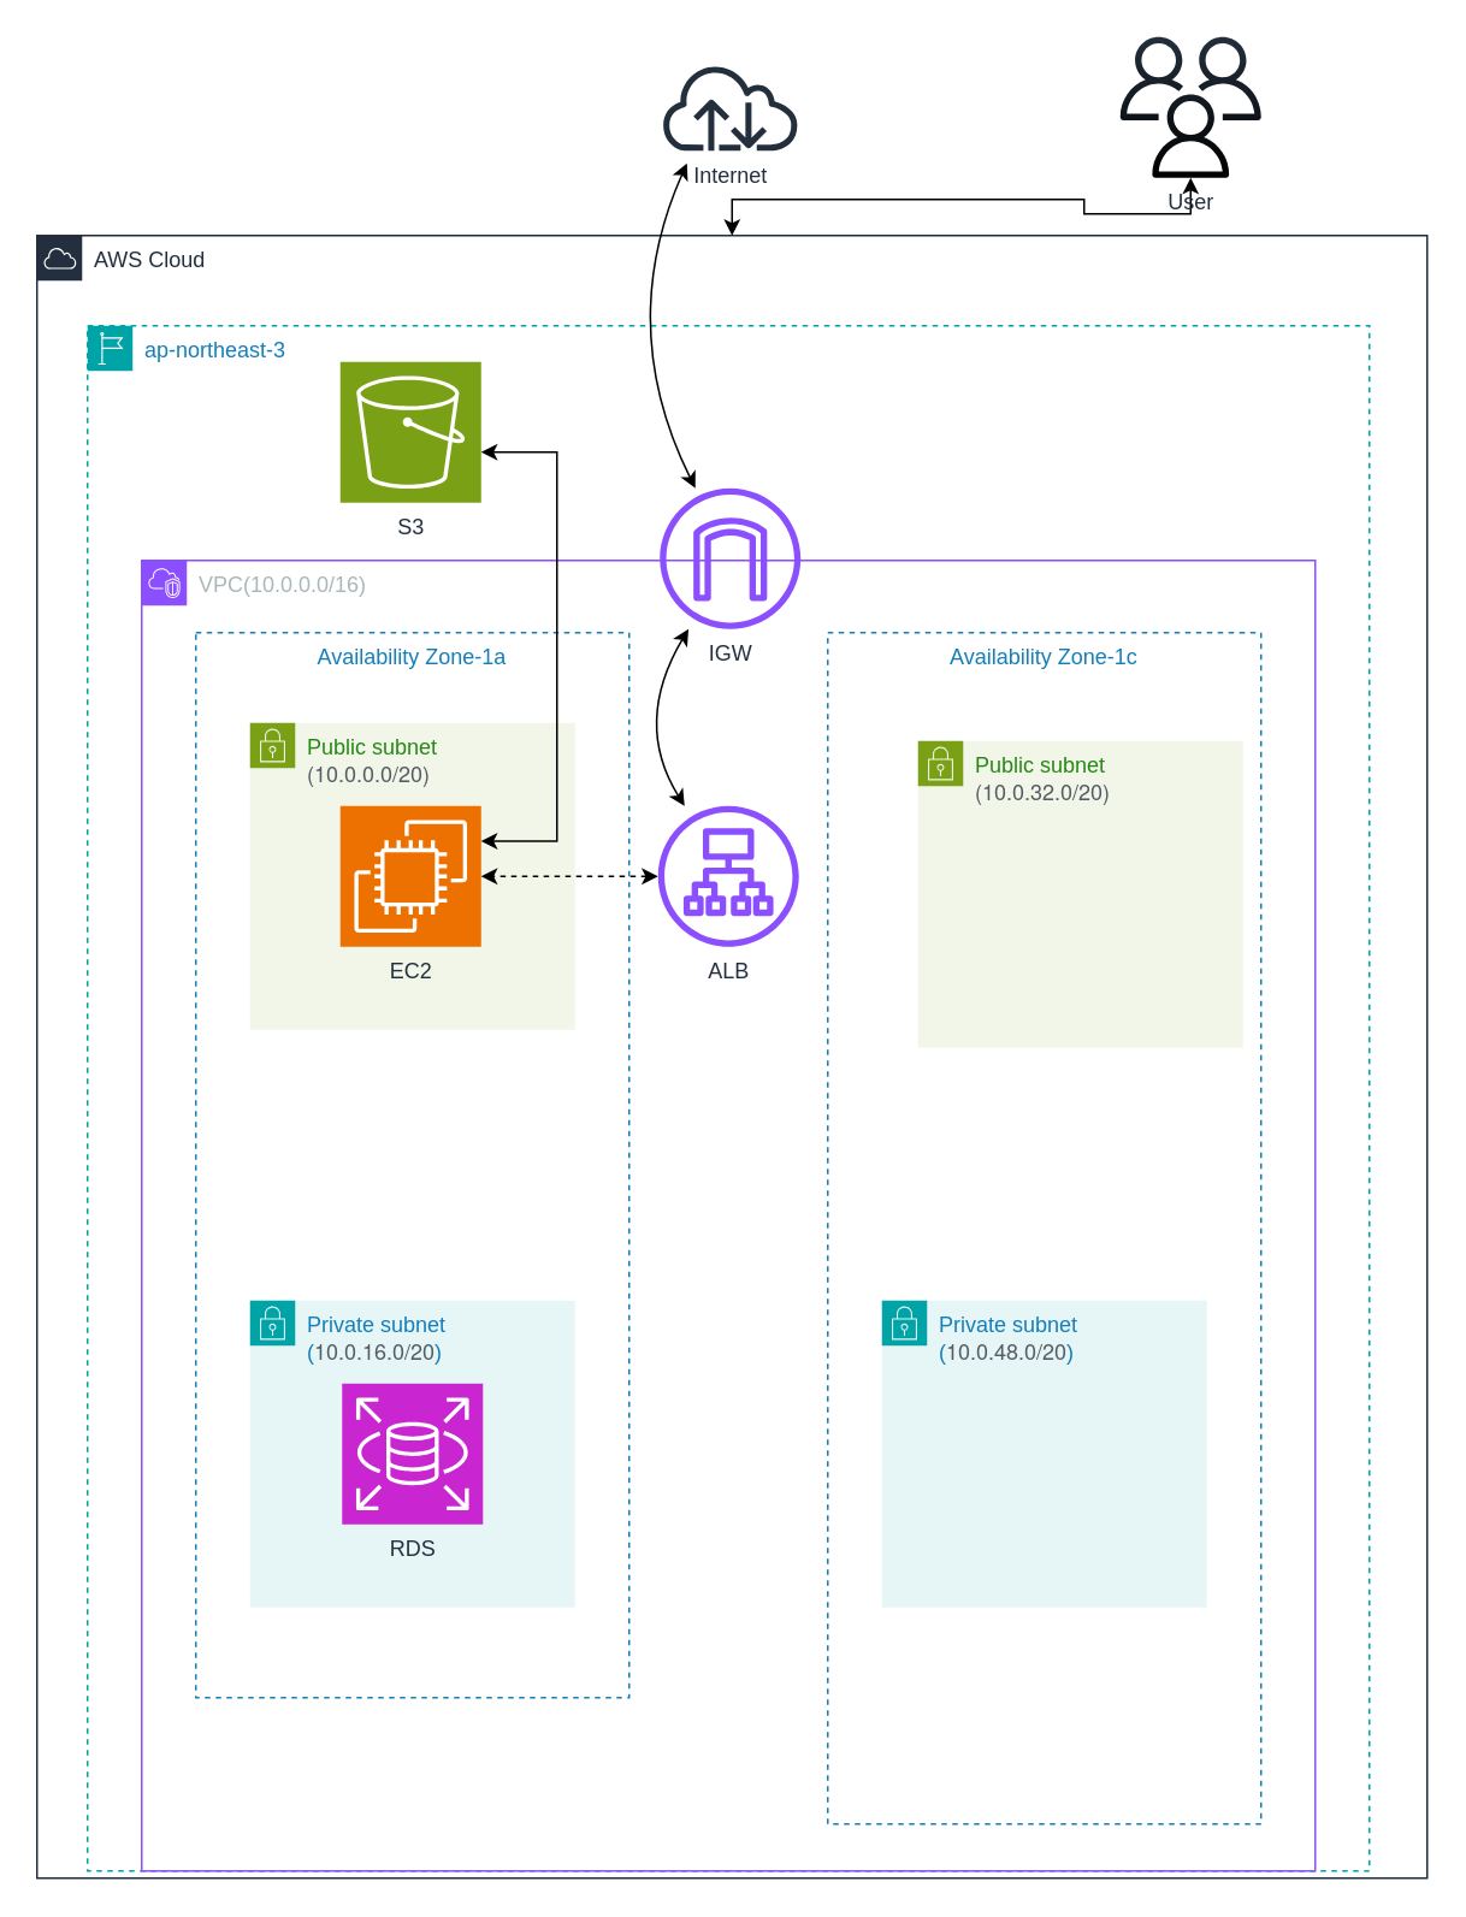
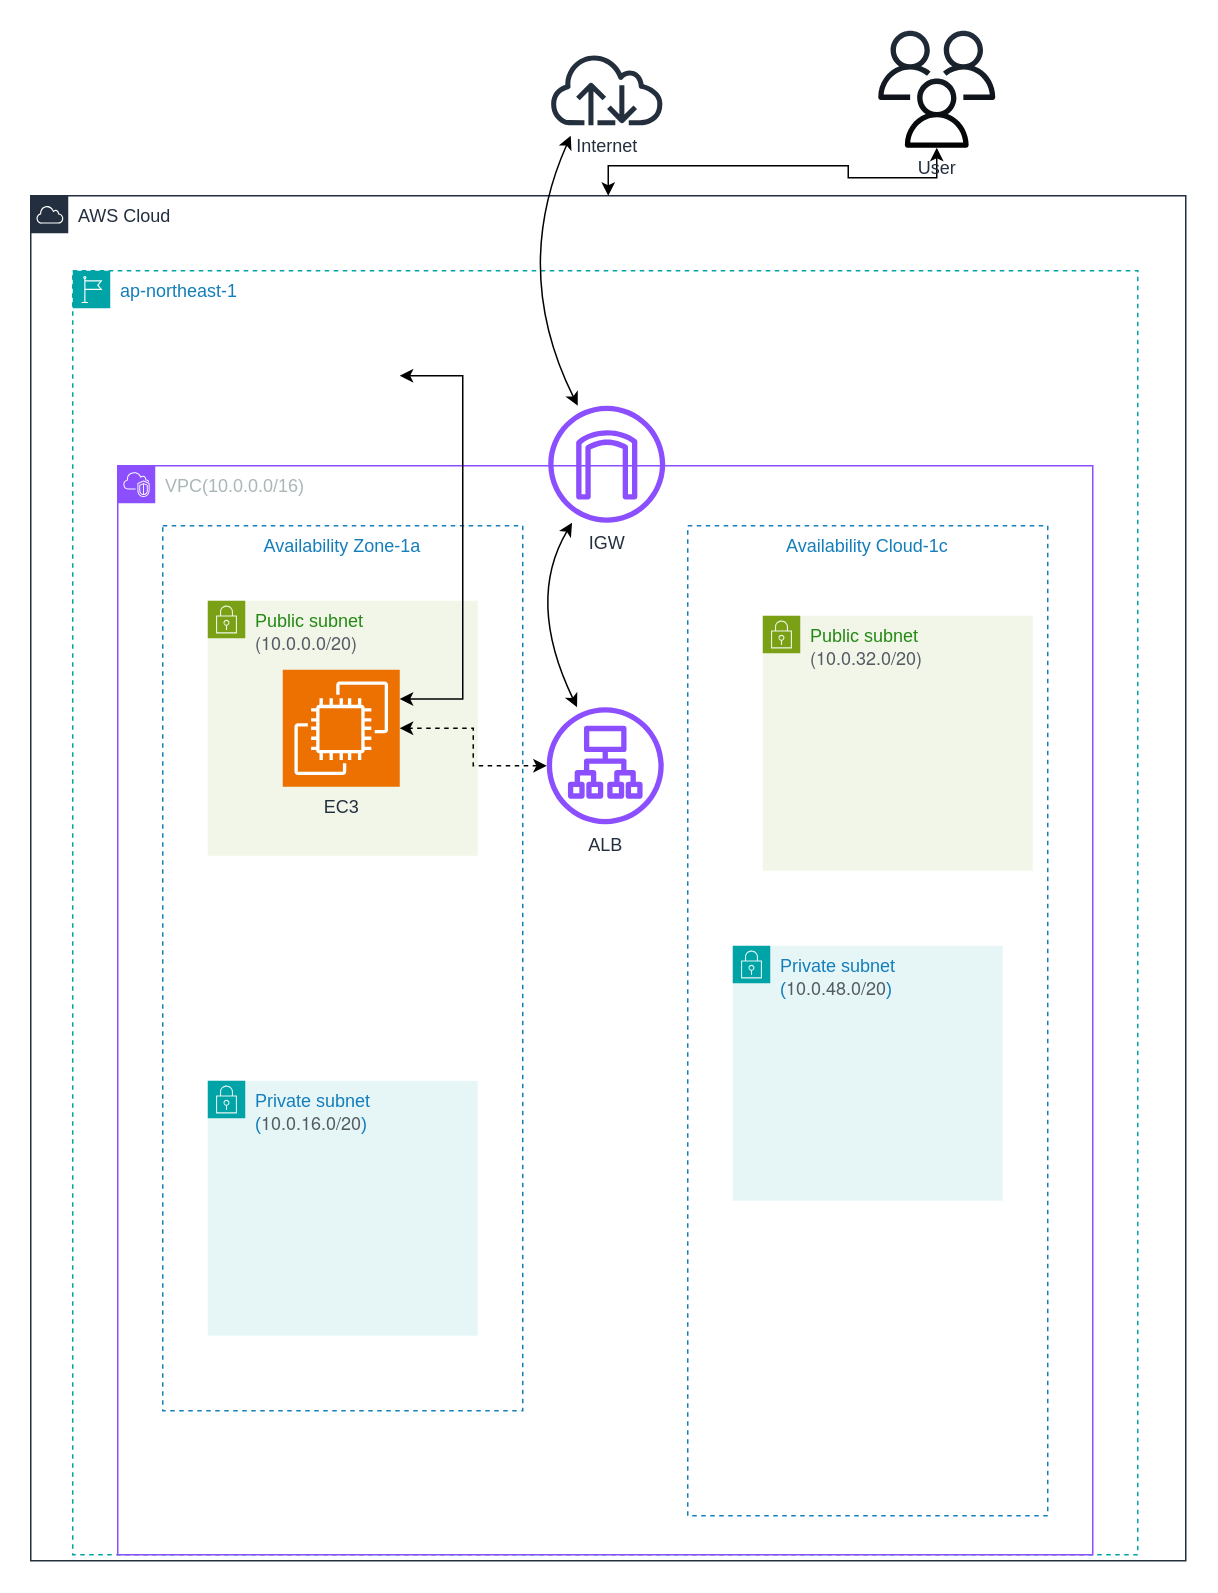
- <mxCell id="20" value="User" style="sketch=0;outlineConnect=0;fontColor=#232F3E;gradientColor=default;fillColor=#232F3D;strokeColor=#000000;dashed=0;verticalLabelPosition=bottom;verticalAlign=top;align=center;html=1;fontSize=12;fontStyle=0;aspect=fixed;pointerEvents=1;shape=mxgraph.aws4.users;comic=0;" vertex="1" parent="1"><mxGeometry x="620" y="20" width="78" height="78" as="geometry" /></mxCell>
+ <mxCell id="20" value="User" style="sketch=0;outlineConnect=0;fontColor=#232F3E;gradientColor=default;fillColor=#232F3D;strokeColor=#000000;dashed=0;verticalLabelPosition=bottom;verticalAlign=top;align=center;html=1;fontSize=12;fontStyle=0;aspect=fixed;pointerEvents=1;shape=mxgraph.aws4.users;comic=0;" vertex="1" parent="1"><mxGeometry x="585" y="20" width="78" height="78" as="geometry" /></mxCell>
- <mxCell id="3" value="ap-northeast-3" style="points=[[0,0],[0.25,0],[0.5,0],[0.75,0],[1,0],[1,0.25],[1,0.5],[1,0.75],[1,1],[0.75,1],[0.5,1],[0.25,1],[0,1],[0,0.75],[0,0.5],[0,0.25]];outlineConnect=0;gradientColor=none;html=1;whiteSpace=wrap;fontSize=12;fontStyle=0;container=1;pointerEvents=0;collapsible=0;recursiveResize=0;shape=mxgraph.aws4.group;grIcon=mxgraph.aws4.group_region;strokeColor=#00A4A6;fillColor=none;verticalAlign=top;align=left;spacingLeft=30;fontColor=#147EBA;dashed=1;" vertex="1" parent="1"><mxGeometry x="48" y="180" width="710" height="856" as="geometry" /></mxCell>
+ <mxCell id="3" value="ap-northeast-1" style="points=[[0,0],[0.25,0],[0.5,0],[0.75,0],[1,0],[1,0.25],[1,0.5],[1,0.75],[1,1],[0.75,1],[0.5,1],[0.25,1],[0,1],[0,0.75],[0,0.5],[0,0.25]];outlineConnect=0;gradientColor=none;html=1;whiteSpace=wrap;fontSize=12;fontStyle=0;container=1;pointerEvents=0;collapsible=0;recursiveResize=0;shape=mxgraph.aws4.group;grIcon=mxgraph.aws4.group_region;strokeColor=#00A4A6;fillColor=none;verticalAlign=top;align=left;spacingLeft=30;fontColor=#147EBA;dashed=1;" vertex="1" parent="1"><mxGeometry x="48" y="180" width="710" height="856" as="geometry" /></mxCell>
- <mxCell id="18" value="S3" style="sketch=0;points=[[0,0,0],[0.25,0,0],[0.5,0,0],[0.75,0,0],[1,0,0],[0,1,0],[0.25,1,0],[0.5,1,0],[0.75,1,0],[1,1,0],[0,0.25,0],[0,0.5,0],[0,0.75,0],[1,0.25,0],[1,0.5,0],[1,0.75,0]];outlineConnect=0;fontColor=#232F3E;fillColor=#7AA116;strokeColor=#ffffff;dashed=0;verticalLabelPosition=bottom;verticalAlign=top;align=center;html=1;fontSize=12;fontStyle=0;aspect=fixed;shape=mxgraph.aws4.resourceIcon;resIcon=mxgraph.aws4.s3;" vertex="1" parent="3"><mxGeometry x="140" y="20" width="78" height="78" as="geometry" /></mxCell>
- <mxCell id="17" value="&lt;font style=&quot;vertical-align: inherit;&quot;&gt;&lt;font style=&quot;vertical-align: inherit;&quot;&gt;&lt;font style=&quot;vertical-align: inherit;&quot;&gt;&lt;font style=&quot;vertical-align: inherit;&quot;&gt;&lt;font style=&quot;vertical-align: inherit;&quot;&gt;&lt;font style=&quot;vertical-align: inherit;&quot;&gt;&lt;font style=&quot;vertical-align: inherit;&quot;&gt;&lt;font style=&quot;vertical-align: inherit;&quot;&gt;&lt;font style=&quot;vertical-align: inherit;&quot;&gt;&lt;font style=&quot;vertical-align: inherit;&quot;&gt;Availability Zone-1c&lt;/font&gt;&lt;/font&gt;&lt;/font&gt;&lt;/font&gt;&lt;/font&gt;&lt;/font&gt;&lt;/font&gt;&lt;/font&gt;&lt;/font&gt;&lt;/font&gt;" style="fillColor=none;strokeColor=#147EBA;dashed=1;verticalAlign=top;fontStyle=0;fontColor=#147EBA;whiteSpace=wrap;html=1;" vertex="1" parent="6"><mxGeometry x="380" y="40" width="240" height="660" as="geometry" /></mxCell>
+ <mxCell id="17" value="&lt;font style=&quot;vertical-align: inherit;&quot;&gt;&lt;font style=&quot;vertical-align: inherit;&quot;&gt;&lt;font style=&quot;vertical-align: inherit;&quot;&gt;&lt;font style=&quot;vertical-align: inherit;&quot;&gt;&lt;font style=&quot;vertical-align: inherit;&quot;&gt;&lt;font style=&quot;vertical-align: inherit;&quot;&gt;&lt;font style=&quot;vertical-align: inherit;&quot;&gt;&lt;font style=&quot;vertical-align: inherit;&quot;&gt;&lt;font style=&quot;vertical-align: inherit;&quot;&gt;&lt;font style=&quot;vertical-align: inherit;&quot;&gt;Availability Cloud-1c&lt;/font&gt;&lt;/font&gt;&lt;/font&gt;&lt;/font&gt;&lt;/font&gt;&lt;/font&gt;&lt;/font&gt;&lt;/font&gt;&lt;/font&gt;&lt;/font&gt;" style="fillColor=none;strokeColor=#147EBA;dashed=1;verticalAlign=top;fontStyle=0;fontColor=#147EBA;whiteSpace=wrap;html=1;" vertex="1" parent="6"><mxGeometry x="380" y="40" width="240" height="660" as="geometry" /></mxCell>
- <mxCell id="15" value="ALB" style="sketch=0;outlineConnect=0;fontColor=#232F3E;gradientColor=none;fillColor=#8C4FFF;strokeColor=none;dashed=0;verticalLabelPosition=bottom;verticalAlign=top;align=center;html=1;fontSize=12;fontStyle=0;aspect=fixed;pointerEvents=1;shape=mxgraph.aws4.application_load_balancer;" vertex="1" parent="6"><mxGeometry x="286" y="136" width="78" height="78" as="geometry" /></mxCell>
+ <mxCell id="15" value="ALB" style="sketch=0;outlineConnect=0;fontColor=#232F3E;gradientColor=none;fillColor=#8C4FFF;strokeColor=none;dashed=0;verticalLabelPosition=bottom;verticalAlign=top;align=center;html=1;fontSize=12;fontStyle=0;aspect=fixed;pointerEvents=1;shape=mxgraph.aws4.application_load_balancer;" vertex="1" parent="6"><mxGeometry x="286" y="161" width="78" height="78" as="geometry" /></mxCell>
- <mxCell id="11" value="EC2" style="sketch=0;points=[[0,0,0],[0.25,0,0],[0.5,0,0],[0.75,0,0],[1,0,0],[0,1,0],[0.25,1,0],[0.5,1,0],[0.75,1,0],[1,1,0],[0,0.25,0],[0,0.5,0],[0,0.75,0],[1,0.25,0],[1,0.5,0],[1,0.75,0]];outlineConnect=0;fontColor=#232F3E;fillColor=#ED7100;strokeColor=#ffffff;dashed=0;verticalLabelPosition=bottom;verticalAlign=top;align=center;html=1;fontSize=12;fontStyle=0;aspect=fixed;shape=mxgraph.aws4.resourceIcon;resIcon=mxgraph.aws4.ec2;" vertex="1" parent="10"><mxGeometry x="50" y="46" width="78" height="78" as="geometry" /></mxCell>
+ <mxCell id="11" value="EC3" style="sketch=0;points=[[0,0,0],[0.25,0,0],[0.5,0,0],[0.75,0,0],[1,0,0],[0,1,0],[0.25,1,0],[0.5,1,0],[0.75,1,0],[1,1,0],[0,0.25,0],[0,0.5,0],[0,0.75,0],[1,0.25,0],[1,0.5,0],[1,0.75,0]];outlineConnect=0;fontColor=#232F3E;fillColor=#ED7100;strokeColor=#ffffff;dashed=0;verticalLabelPosition=bottom;verticalAlign=top;align=center;html=1;fontSize=12;fontStyle=0;aspect=fixed;shape=mxgraph.aws4.resourceIcon;resIcon=mxgraph.aws4.ec2;" vertex="1" parent="10"><mxGeometry x="50" y="46" width="78" height="78" as="geometry" /></mxCell>
- <mxCell id="13" value="RDS" style="sketch=0;points=[[0,0,0],[0.25,0,0],[0.5,0,0],[0.75,0,0],[1,0,0],[0,1,0],[0.25,1,0],[0.5,1,0],[0.75,1,0],[1,1,0],[0,0.25,0],[0,0.5,0],[0,0.75,0],[1,0.25,0],[1,0.5,0],[1,0.75,0]];outlineConnect=0;fontColor=#232F3E;fillColor=#C925D1;strokeColor=#ffffff;dashed=0;verticalLabelPosition=bottom;verticalAlign=top;align=center;html=1;fontSize=12;fontStyle=0;aspect=fixed;shape=mxgraph.aws4.resourceIcon;resIcon=mxgraph.aws4.rds;" vertex="1" parent="12"><mxGeometry x="51" y="46" width="78" height="78" as="geometry" /></mxCell>
- <mxCell id="8" value="&lt;span style=&quot;background-color: rgb(230, 246, 247);&quot;&gt;Private subnet&lt;/span&gt;&lt;div&gt;&lt;span style=&quot;background-color: rgb(230, 246, 247);&quot;&gt;(&lt;span style=&quot;color: rgb(84, 91, 100); font-family: &amp;quot;Amazon Ember&amp;quot;, &amp;quot;Helvetica Neue&amp;quot;, Roboto, Arial, sans-serif; text-wrap: nowrap;&quot;&gt;10.0.48.0/20&lt;/span&gt;)&lt;/span&gt;&lt;/div&gt;" style="points=[[0,0],[0.25,0],[0.5,0],[0.75,0],[1,0],[1,0.25],[1,0.5],[1,0.75],[1,1],[0.75,1],[0.5,1],[0.25,1],[0,1],[0,0.75],[0,0.5],[0,0.25]];outlineConnect=0;gradientColor=none;html=1;whiteSpace=wrap;fontSize=12;fontStyle=0;container=1;pointerEvents=0;collapsible=0;recursiveResize=0;shape=mxgraph.aws4.group;grIcon=mxgraph.aws4.group_security_group;grStroke=0;strokeColor=#00A4A6;fillColor=#E6F6F7;verticalAlign=top;align=left;spacingLeft=30;fontColor=#147EBA;dashed=0;" vertex="1" parent="6"><mxGeometry x="410" y="410" width="180" height="170" as="geometry" /></mxCell>
+ <mxCell id="8" value="&lt;span style=&quot;background-color: rgb(230, 246, 247);&quot;&gt;Private subnet&lt;/span&gt;&lt;div&gt;&lt;span style=&quot;background-color: rgb(230, 246, 247);&quot;&gt;(&lt;span style=&quot;color: rgb(84, 91, 100); font-family: &amp;quot;Amazon Ember&amp;quot;, &amp;quot;Helvetica Neue&amp;quot;, Roboto, Arial, sans-serif; text-wrap: nowrap;&quot;&gt;10.0.48.0/20&lt;/span&gt;)&lt;/span&gt;&lt;/div&gt;" style="points=[[0,0],[0.25,0],[0.5,0],[0.75,0],[1,0],[1,0.25],[1,0.5],[1,0.75],[1,1],[0.75,1],[0.5,1],[0.25,1],[0,1],[0,0.75],[0,0.5],[0,0.25]];outlineConnect=0;gradientColor=none;html=1;whiteSpace=wrap;fontSize=12;fontStyle=0;container=1;pointerEvents=0;collapsible=0;recursiveResize=0;shape=mxgraph.aws4.group;grIcon=mxgraph.aws4.group_security_group;grStroke=0;strokeColor=#00A4A6;fillColor=#E6F6F7;verticalAlign=top;align=left;spacingLeft=30;fontColor=#147EBA;dashed=0;" vertex="1" parent="6"><mxGeometry x="410" y="320" width="180" height="170" as="geometry" /></mxCell>
